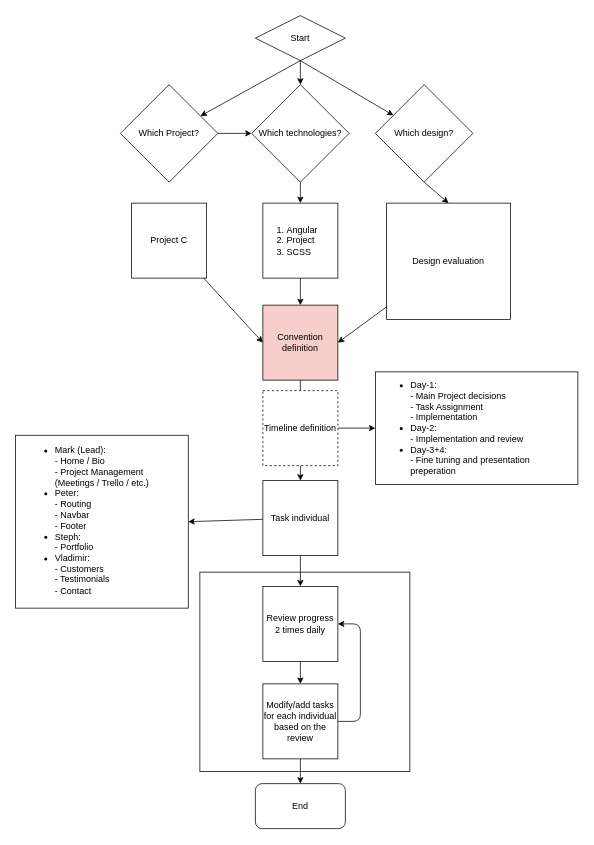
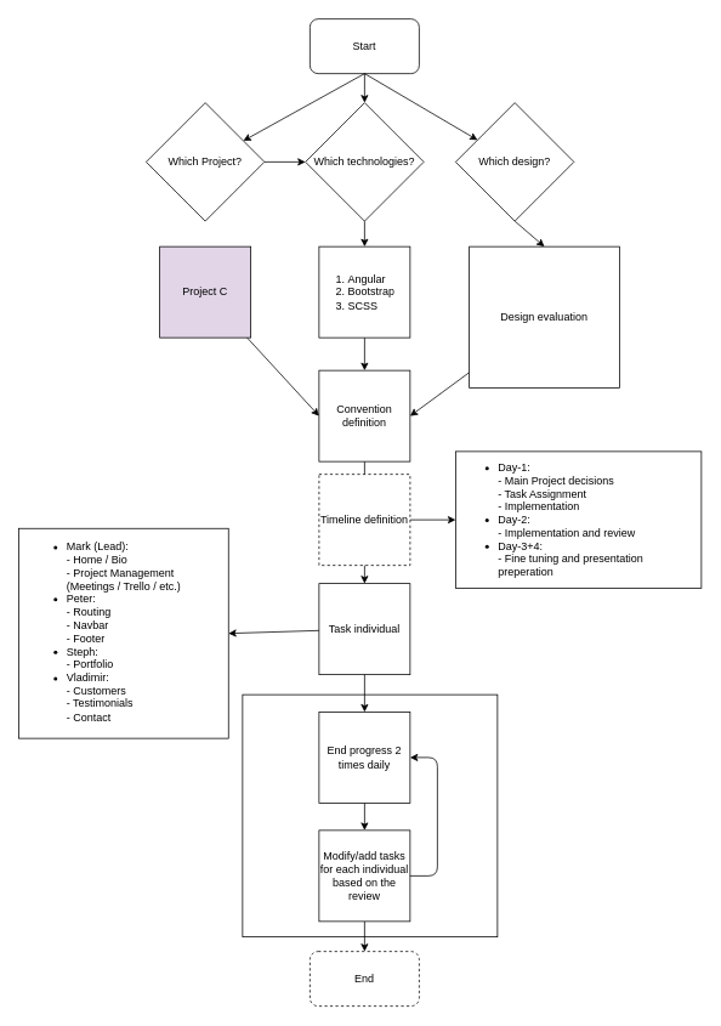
- <mxCell id="11" value="Start" style="rhombus;whiteSpace=wrap;html=1;" parent="1" vertex="1"><mxGeometry x="340" y="20" width="120" height="60" as="geometry" /></mxCell>
+ <mxCell id="11" value="Start" style="rounded=1;whiteSpace=wrap;html=1;" parent="1" vertex="1"><mxGeometry x="340" y="20" width="120" height="60" as="geometry" /></mxCell>
- <mxCell id="22" value="Project C" style="whiteSpace=wrap;html=1;aspect=fixed;" parent="1" vertex="1"><mxGeometry x="175" y="270" width="100" height="100" as="geometry" /></mxCell>
+ <mxCell id="22" value="Project C" style="whiteSpace=wrap;html=1;aspect=fixed;fillColor=#e1d5e7;" parent="1" vertex="1"><mxGeometry x="175" y="270" width="100" height="100" as="geometry" /></mxCell>
- <mxCell id="25" value="&lt;ol&gt;&lt;li&gt;Angular&lt;/li&gt;&lt;li&gt;Project&lt;/li&gt;&lt;li&gt;SCSS&lt;/li&gt;&lt;/ol&gt;" style="text;strokeColor=none;fillColor=none;html=1;whiteSpace=wrap;verticalAlign=middle;overflow=hidden;" parent="1" vertex="1"><mxGeometry x="340" y="280" width="100" height="80" as="geometry" /></mxCell>
+ <mxCell id="25" value="&lt;ol&gt;&lt;li&gt;Angular&lt;/li&gt;&lt;li&gt;Bootstrap&lt;/li&gt;&lt;li&gt;SCSS&lt;/li&gt;&lt;/ol&gt;" style="text;strokeColor=none;fillColor=none;html=1;whiteSpace=wrap;verticalAlign=middle;overflow=hidden;" parent="1" vertex="1"><mxGeometry x="340" y="280" width="100" height="80" as="geometry" /></mxCell>
- <mxCell id="17" value="Convention definition" style="whiteSpace=wrap;html=1;aspect=fixed;fillColor=#f8cecc;" parent="1" vertex="1"><mxGeometry x="350" y="406" width="100" height="100" as="geometry" /></mxCell>
+ <mxCell id="17" value="Convention definition" style="whiteSpace=wrap;html=1;aspect=fixed;" parent="1" vertex="1"><mxGeometry x="350" y="406" width="100" height="100" as="geometry" /></mxCell>
- <mxCell id="27" value="Review progress 2 times daily" style="whiteSpace=wrap;html=1;aspect=fixed;" parent="1" vertex="1"><mxGeometry x="350" y="781" width="100" height="100" as="geometry" /></mxCell>
+ <mxCell id="27" value="End progress 2 times daily" style="whiteSpace=wrap;html=1;aspect=fixed;" parent="1" vertex="1"><mxGeometry x="350" y="781" width="100" height="100" as="geometry" /></mxCell>
- <mxCell id="32" value="End" style="rounded=1;whiteSpace=wrap;html=1;" parent="1" vertex="1"><mxGeometry x="340" y="1044" width="120" height="60" as="geometry" /></mxCell>
+ <mxCell id="32" value="End" style="rounded=1;whiteSpace=wrap;html=1;dashed=1;" parent="1" vertex="1"><mxGeometry x="340" y="1044" width="120" height="60" as="geometry" /></mxCell>
